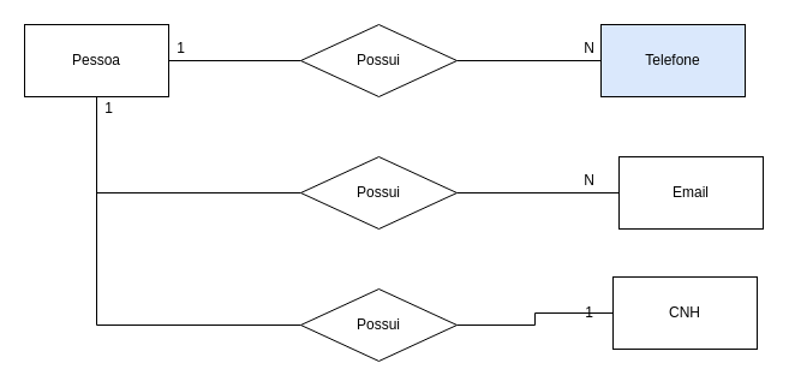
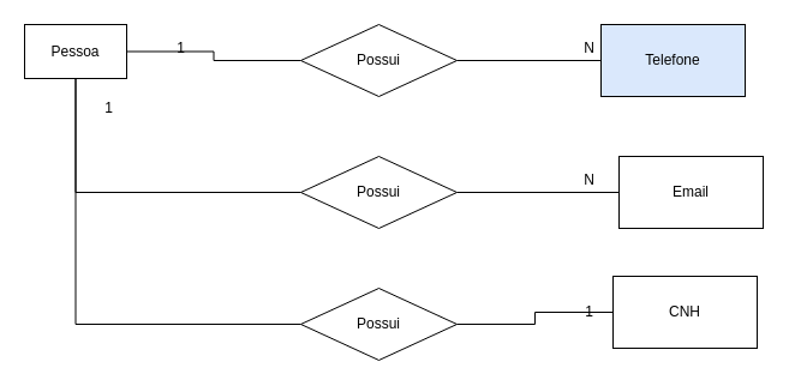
- <mxCell id="3" value="Pessoa" style="rounded=0;whiteSpace=wrap;html=1;" parent="1" vertex="1"><mxGeometry x="20" y="20" width="120" height="60" as="geometry" /></mxCell>
+ <mxCell id="3" value="Pessoa" style="rounded=0;whiteSpace=wrap;html=1;" parent="1" vertex="1"><mxGeometry x="20" y="20" width="85" height="45" as="geometry" /></mxCell>
